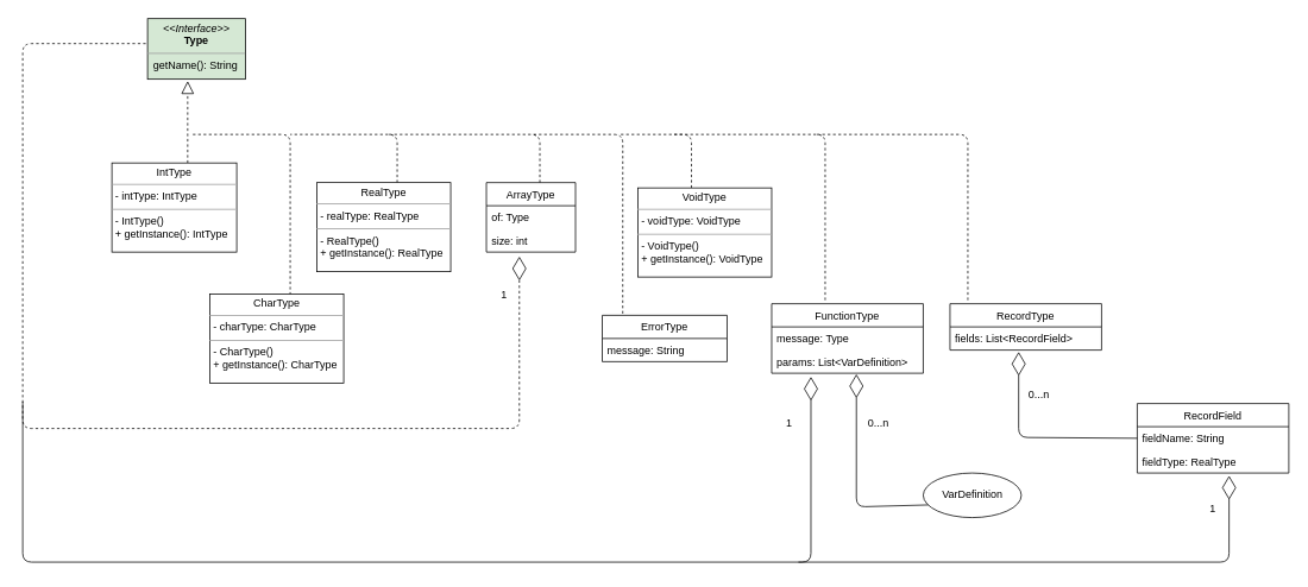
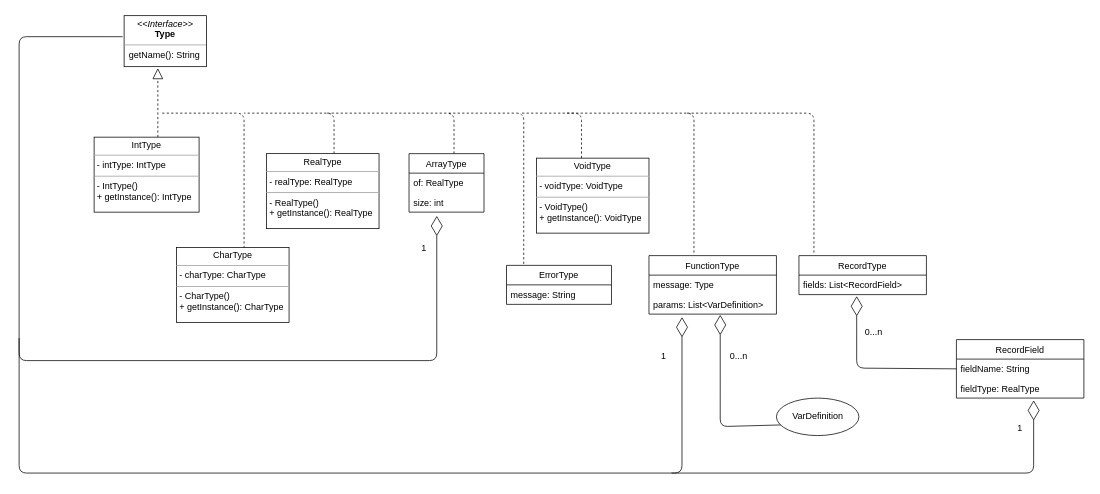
- <mxCell id="15" value="&lt;p style=&quot;margin: 0px ; margin-top: 4px ; text-align: center&quot;&gt;&lt;i&gt;&amp;lt;&amp;lt;Interface&amp;gt;&amp;gt;&lt;/i&gt;&lt;br&gt;&lt;b&gt;Type&lt;/b&gt;&lt;/p&gt;&lt;hr size=&quot;1&quot;&gt;&amp;nbsp; getName(): String" style="verticalAlign=top;align=left;overflow=fill;fontSize=12;fontFamily=Helvetica;html=1;fillColor=#d5e8d4;" parent="1" vertex="1"><mxGeometry x="160" width="110" height="68" as="geometry" y="20" /></mxCell>
+ <mxCell id="15" value="&lt;p style=&quot;margin: 0px ; margin-top: 4px ; text-align: center&quot;&gt;&lt;i&gt;&amp;lt;&amp;lt;Interface&amp;gt;&amp;gt;&lt;/i&gt;&lt;br&gt;&lt;b&gt;Type&lt;/b&gt;&lt;/p&gt;&lt;hr size=&quot;1&quot;&gt;&amp;nbsp; getName(): String" style="verticalAlign=top;align=left;overflow=fill;fontSize=12;fontFamily=Helvetica;html=1;" parent="1" vertex="1"><mxGeometry x="160" width="110" height="68" as="geometry" y="20" /></mxCell>
- <mxCell id="17" value="of: Type" style="text;strokeColor=none;fillColor=none;align=left;verticalAlign=top;spacingLeft=4;spacingRight=4;overflow=hidden;rotatable=0;points=[[0,0.5],[1,0.5]];portConstraint=eastwest;" parent="16" vertex="1"><mxGeometry y="26" width="100" height="26" as="geometry" /></mxCell>
+ <mxCell id="17" value="of: RealType" style="text;strokeColor=none;fillColor=none;align=left;verticalAlign=top;spacingLeft=4;spacingRight=4;overflow=hidden;rotatable=0;points=[[0,0.5],[1,0.5]];portConstraint=eastwest;" parent="16" vertex="1"><mxGeometry y="26" width="100" height="26" as="geometry" /></mxCell>
- <mxCell id="33" value="" style="endArrow=diamondThin;endFill=0;endSize=24;html=1;entryX=0.37;entryY=1.192;entryDx=0;entryDy=0;entryPerimeter=0;exitX=-0.018;exitY=0.412;exitDx=0;exitDy=0;exitPerimeter=0;dashed=1;" parent="1" source="15" target="18" edge="1"><mxGeometry width="160" relative="1" as="geometry"><mxPoint x="40" y="240" as="sourcePoint" /><mxPoint x="310" y="620" as="targetPoint" /><Array as="points"><mxPoint x="20" y="48" /><mxPoint x="20" y="480" /><mxPoint x="577" y="480" /></Array></mxGeometry></mxCell>
+ <mxCell id="33" value="" style="endArrow=diamondThin;endFill=0;endSize=24;html=1;entryX=0.37;entryY=1.192;entryDx=0;entryDy=0;entryPerimeter=0;exitX=-0.018;exitY=0.412;exitDx=0;exitDy=0;exitPerimeter=0;" parent="1" source="15" target="18" edge="1"><mxGeometry width="160" relative="1" as="geometry"><mxPoint x="40" y="240" as="sourcePoint" /><mxPoint x="310" y="620" as="targetPoint" /><Array as="points"><mxPoint x="20" y="48" /><mxPoint x="20" y="480" /><mxPoint x="577" y="480" /></Array></mxGeometry></mxCell>
